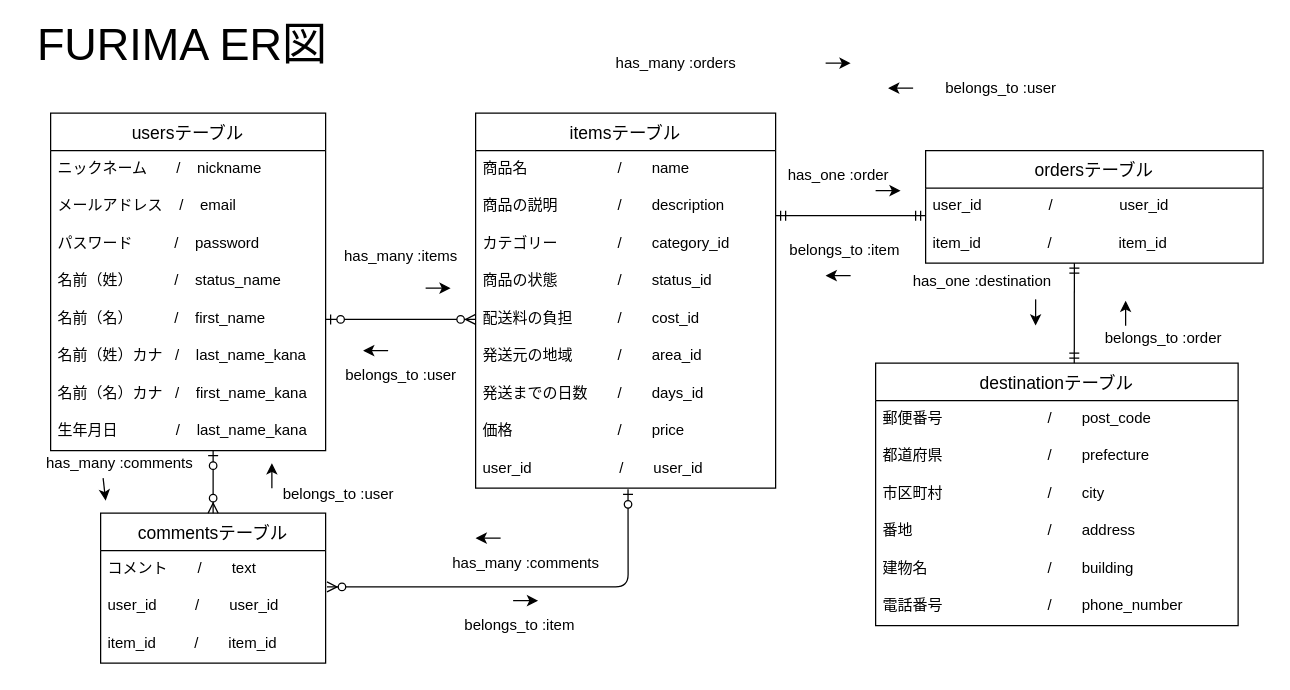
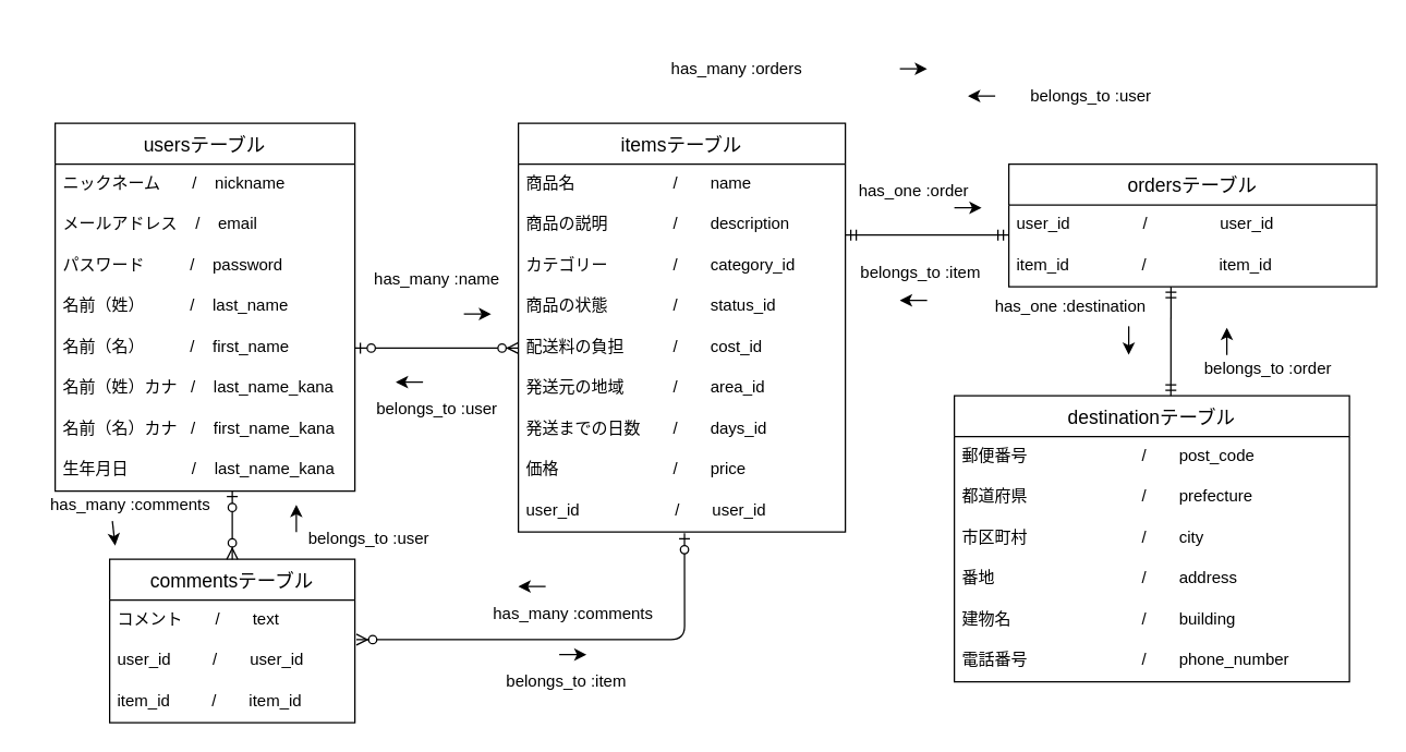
- <mxCell id="11" value="&lt;font style=&quot;font-size: 36px&quot;&gt;FURIMA ER図&lt;/font&gt;" style="text;html=1;align=center;verticalAlign=middle;resizable=0;points=[];autosize=1;strokeColor=none;fillColor=none;" parent="1" vertex="1"><mxGeometry y="20" width="250" height="30" as="geometry" x="20" /></mxCell>
- <mxCell id="60" value="has_many :items" style="text;html=1;align=center;verticalAlign=middle;resizable=0;points=[];autosize=1;strokeColor=none;fillColor=none;" vertex="1" parent="1"><mxGeometry x="265" y="195" width="110" height="20" as="geometry" /></mxCell>
+ <mxCell id="60" value="has_many :name" style="text;html=1;align=center;verticalAlign=middle;resizable=0;points=[];autosize=1;strokeColor=none;fillColor=none;" vertex="1" parent="1"><mxGeometry x="265" y="195" width="110" height="20" as="geometry" /></mxCell>
- <mxCell id="6" value="名前（姓）          /    status_name" style="text;strokeColor=none;fillColor=none;spacingLeft=4;spacingRight=4;overflow=hidden;rotatable=0;points=[[0,0.5],[1,0.5]];portConstraint=eastwest;fontSize=12;" parent="2" vertex="1"><mxGeometry y="120" width="220" height="30" as="geometry" /></mxCell>
+ <mxCell id="6" value="名前（姓）          /    last_name" style="text;strokeColor=none;fillColor=none;spacingLeft=4;spacingRight=4;overflow=hidden;rotatable=0;points=[[0,0.5],[1,0.5]];portConstraint=eastwest;fontSize=12;" parent="2" vertex="1"><mxGeometry y="120" width="220" height="30" as="geometry" /></mxCell>
